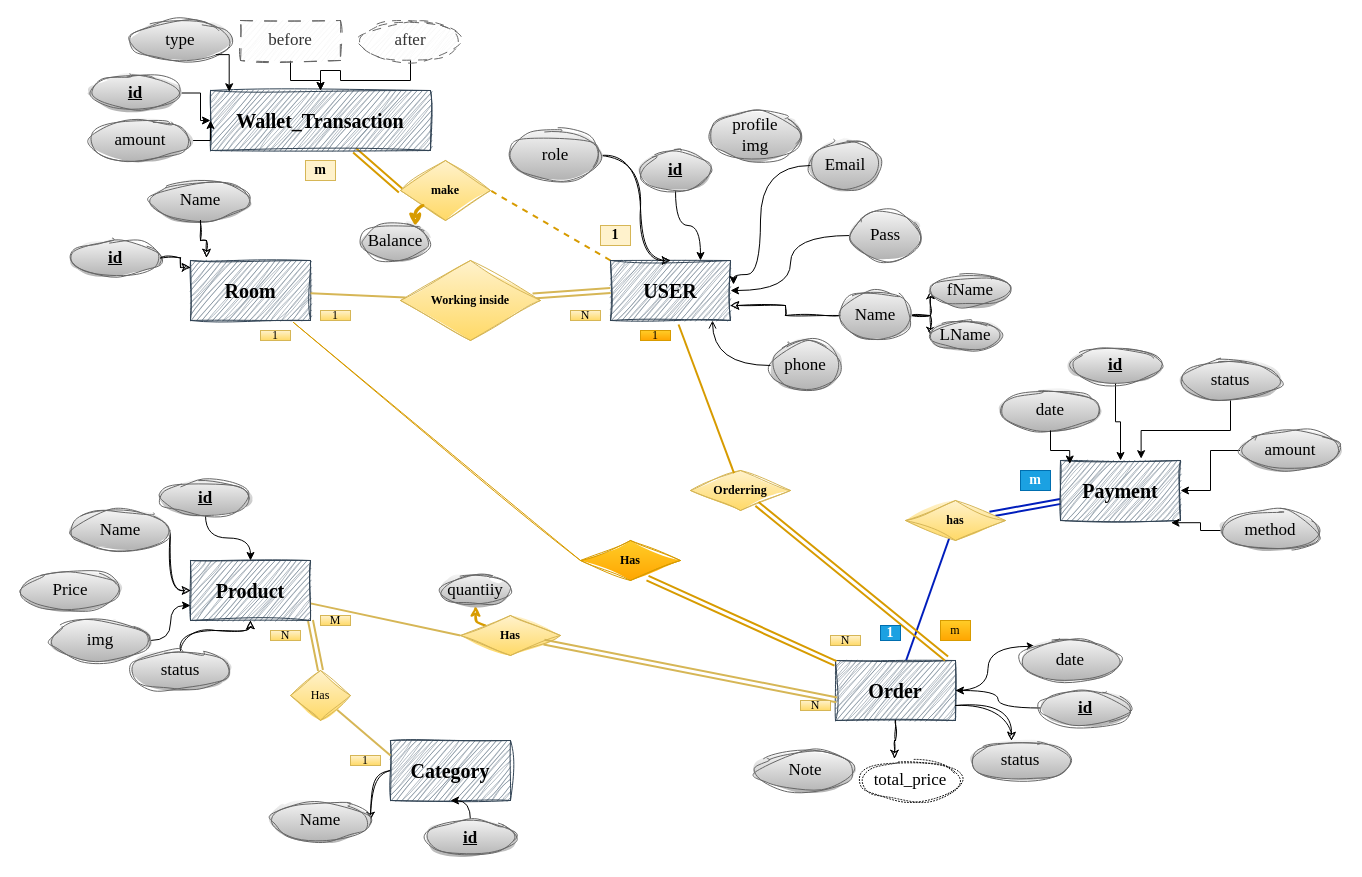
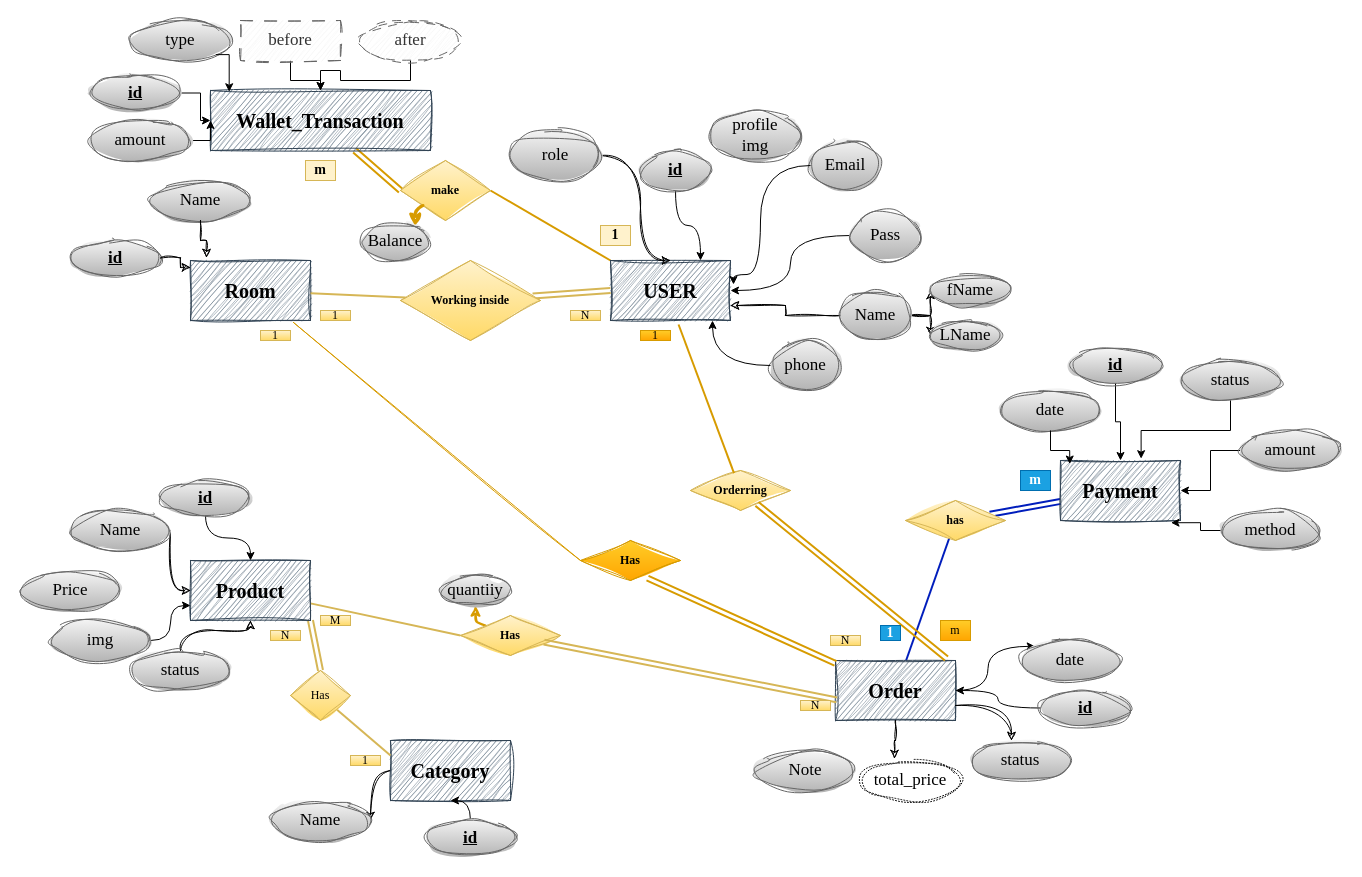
- <mxCell id="2" style="rounded=0;orthogonalLoop=1;jettySize=auto;html=1;exitX=0;exitY=0;exitDx=0;exitDy=0;entryX=1;entryY=0.5;entryDx=0;entryDy=0;strokeWidth=2;fillColor=#ffe6cc;strokeColor=#d79b00;endArrow=none;startFill=0;dashed=1;" edge="1" parent="1" source="3" target="91"><mxGeometry relative="1" as="geometry" /></mxCell>
+ <mxCell id="2" style="rounded=0;orthogonalLoop=1;jettySize=auto;html=1;exitX=0;exitY=0;exitDx=0;exitDy=0;entryX=1;entryY=0.5;entryDx=0;entryDy=0;strokeWidth=2;fillColor=#ffe6cc;strokeColor=#d79b00;endArrow=none;startFill=0;" edge="1" parent="1" source="3" target="91"><mxGeometry relative="1" as="geometry" /></mxCell>
- <mxCell id="16" style="edgeStyle=orthogonalEdgeStyle;rounded=0;hachureGap=4;orthogonalLoop=1;jettySize=auto;html=1;entryX=0.85;entryY=1;entryDx=0;entryDy=0;entryPerimeter=0;fontFamily=Architects Daughter;fontSource=https%3A%2F%2Ffonts.googleapis.com%2Fcss%3Ffamily%3DArchitects%2BDaughter;curved=1;endArrow=open;" parent="1" source="14" target="3" edge="1"><mxGeometry relative="1" as="geometry" /></mxCell>
+ <mxCell id="16" style="edgeStyle=orthogonalEdgeStyle;rounded=0;hachureGap=4;orthogonalLoop=1;jettySize=auto;html=1;entryX=0.85;entryY=1;entryDx=0;entryDy=0;entryPerimeter=0;fontFamily=Architects Daughter;fontSource=https%3A%2F%2Ffonts.googleapis.com%2Fcss%3Ffamily%3DArchitects%2BDaughter;curved=1;" parent="1" source="14" target="3" edge="1"><mxGeometry relative="1" as="geometry" /></mxCell>
